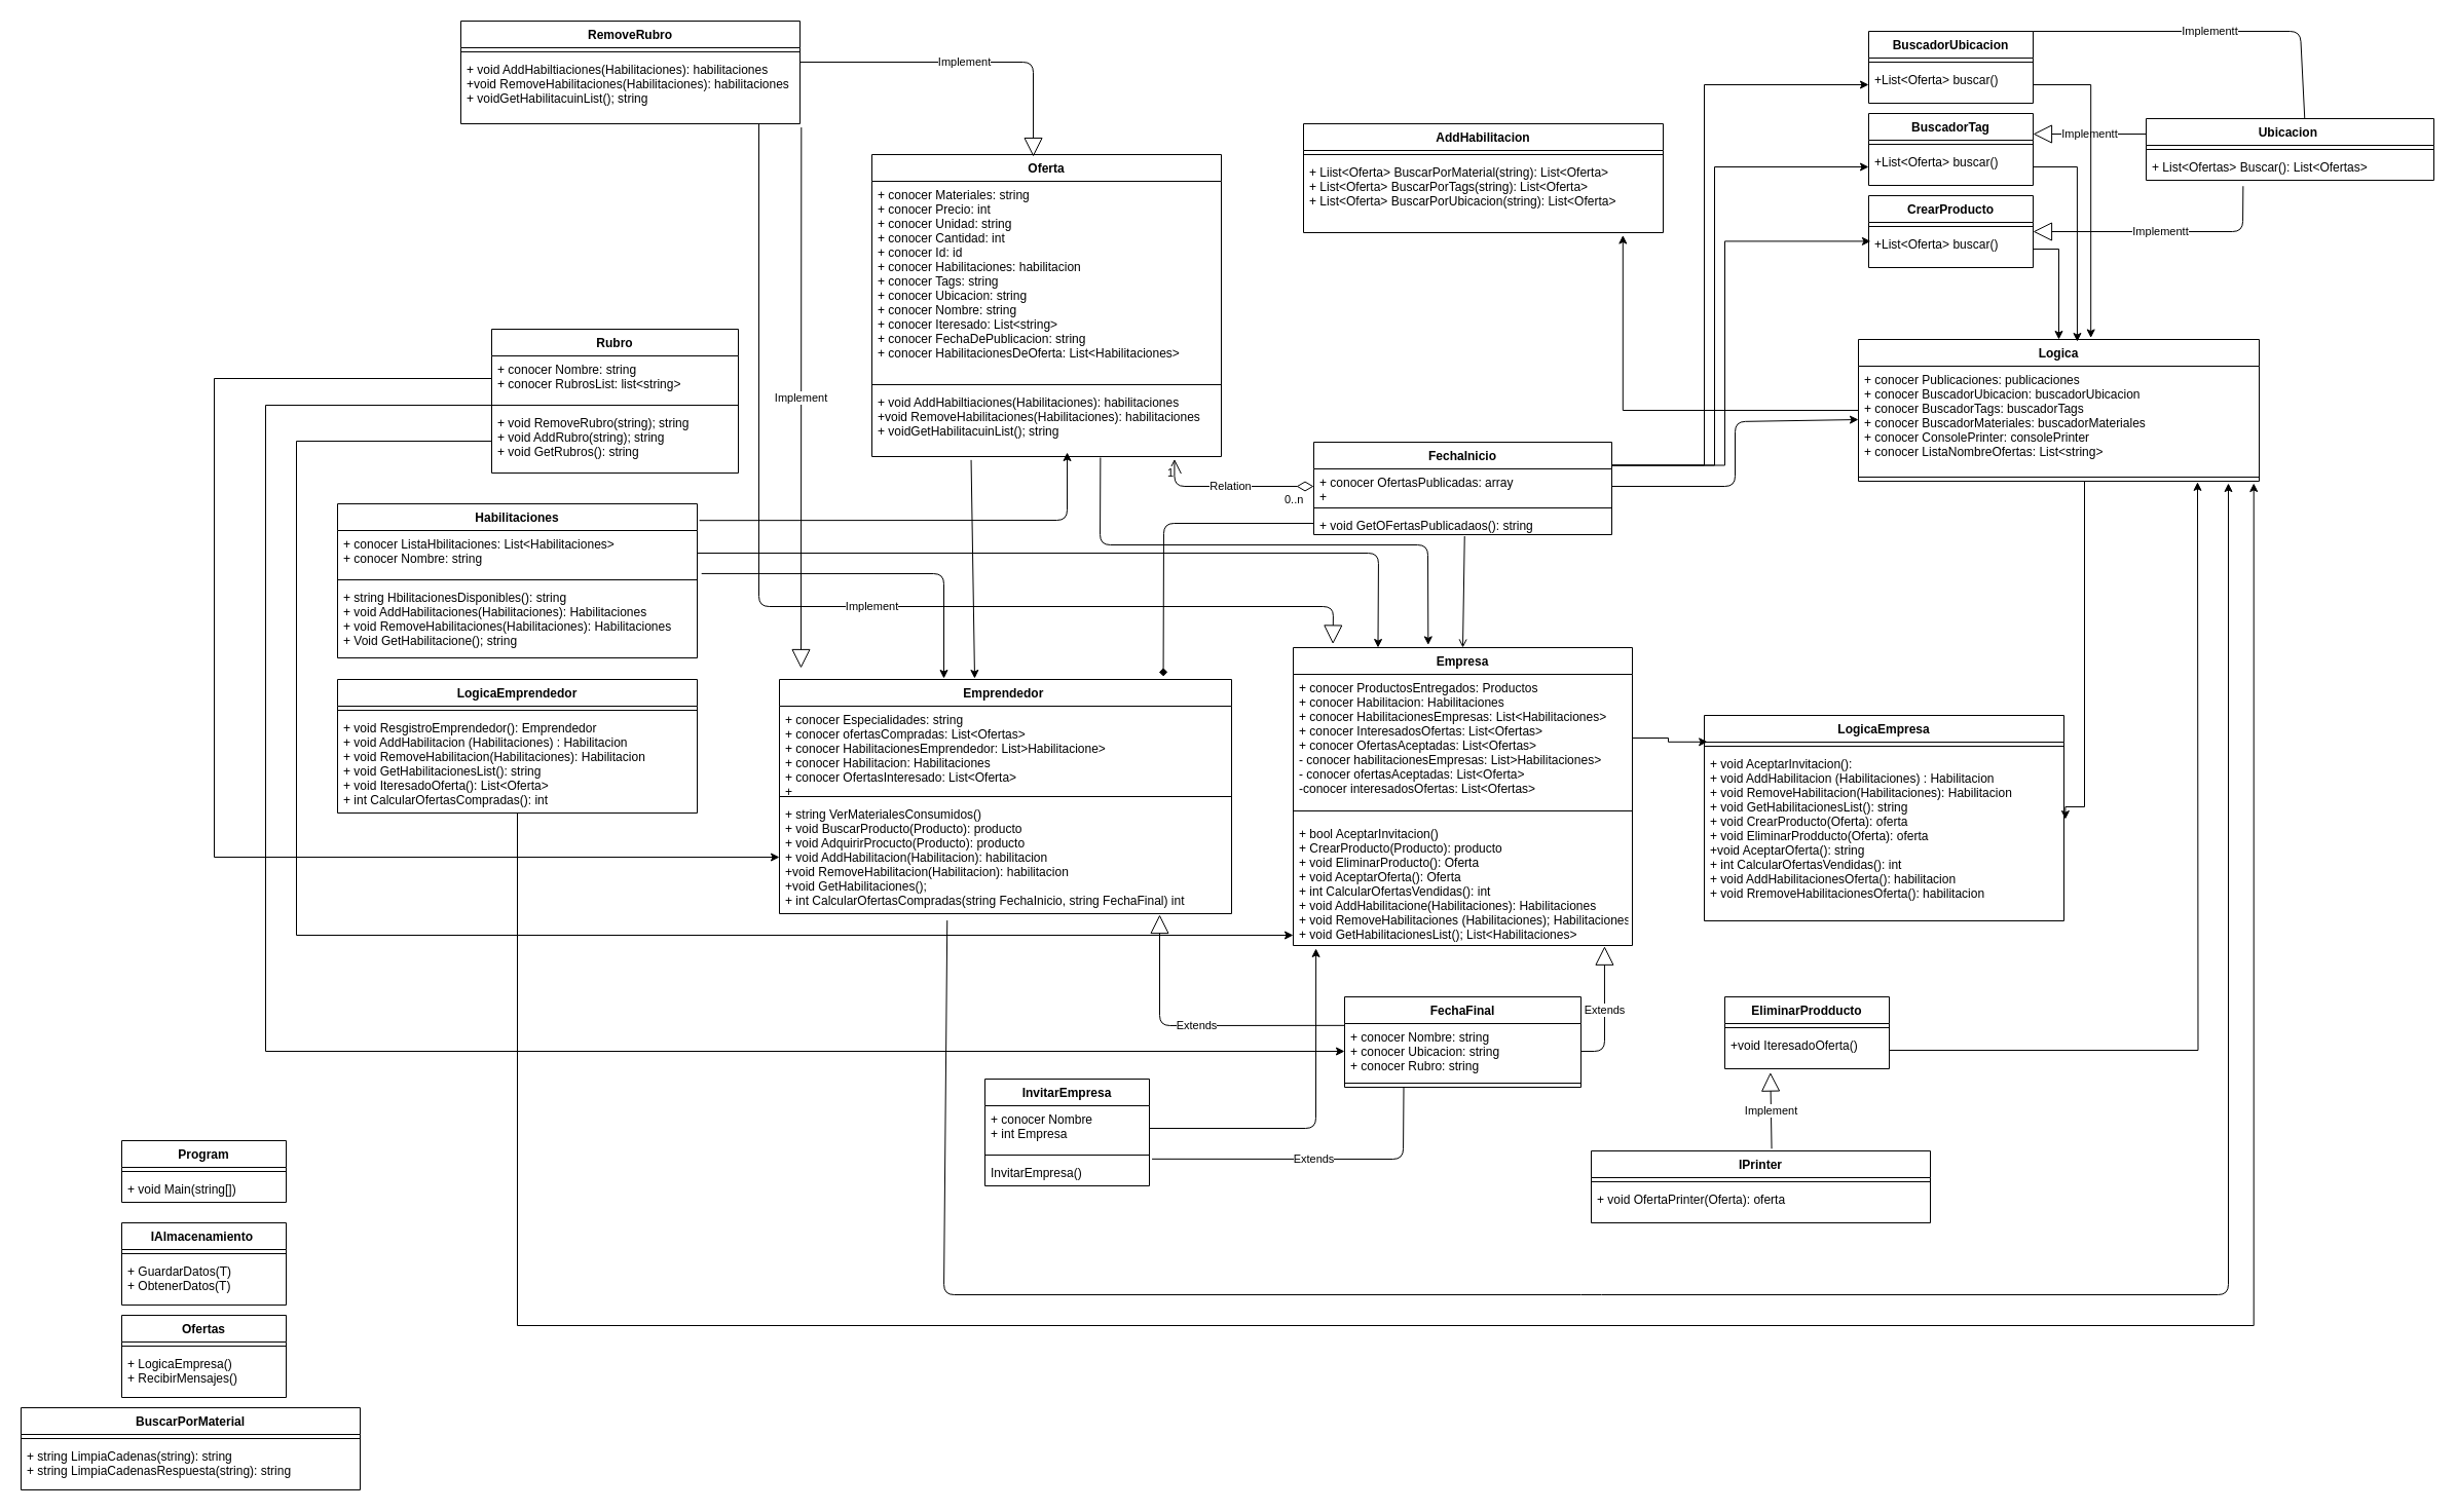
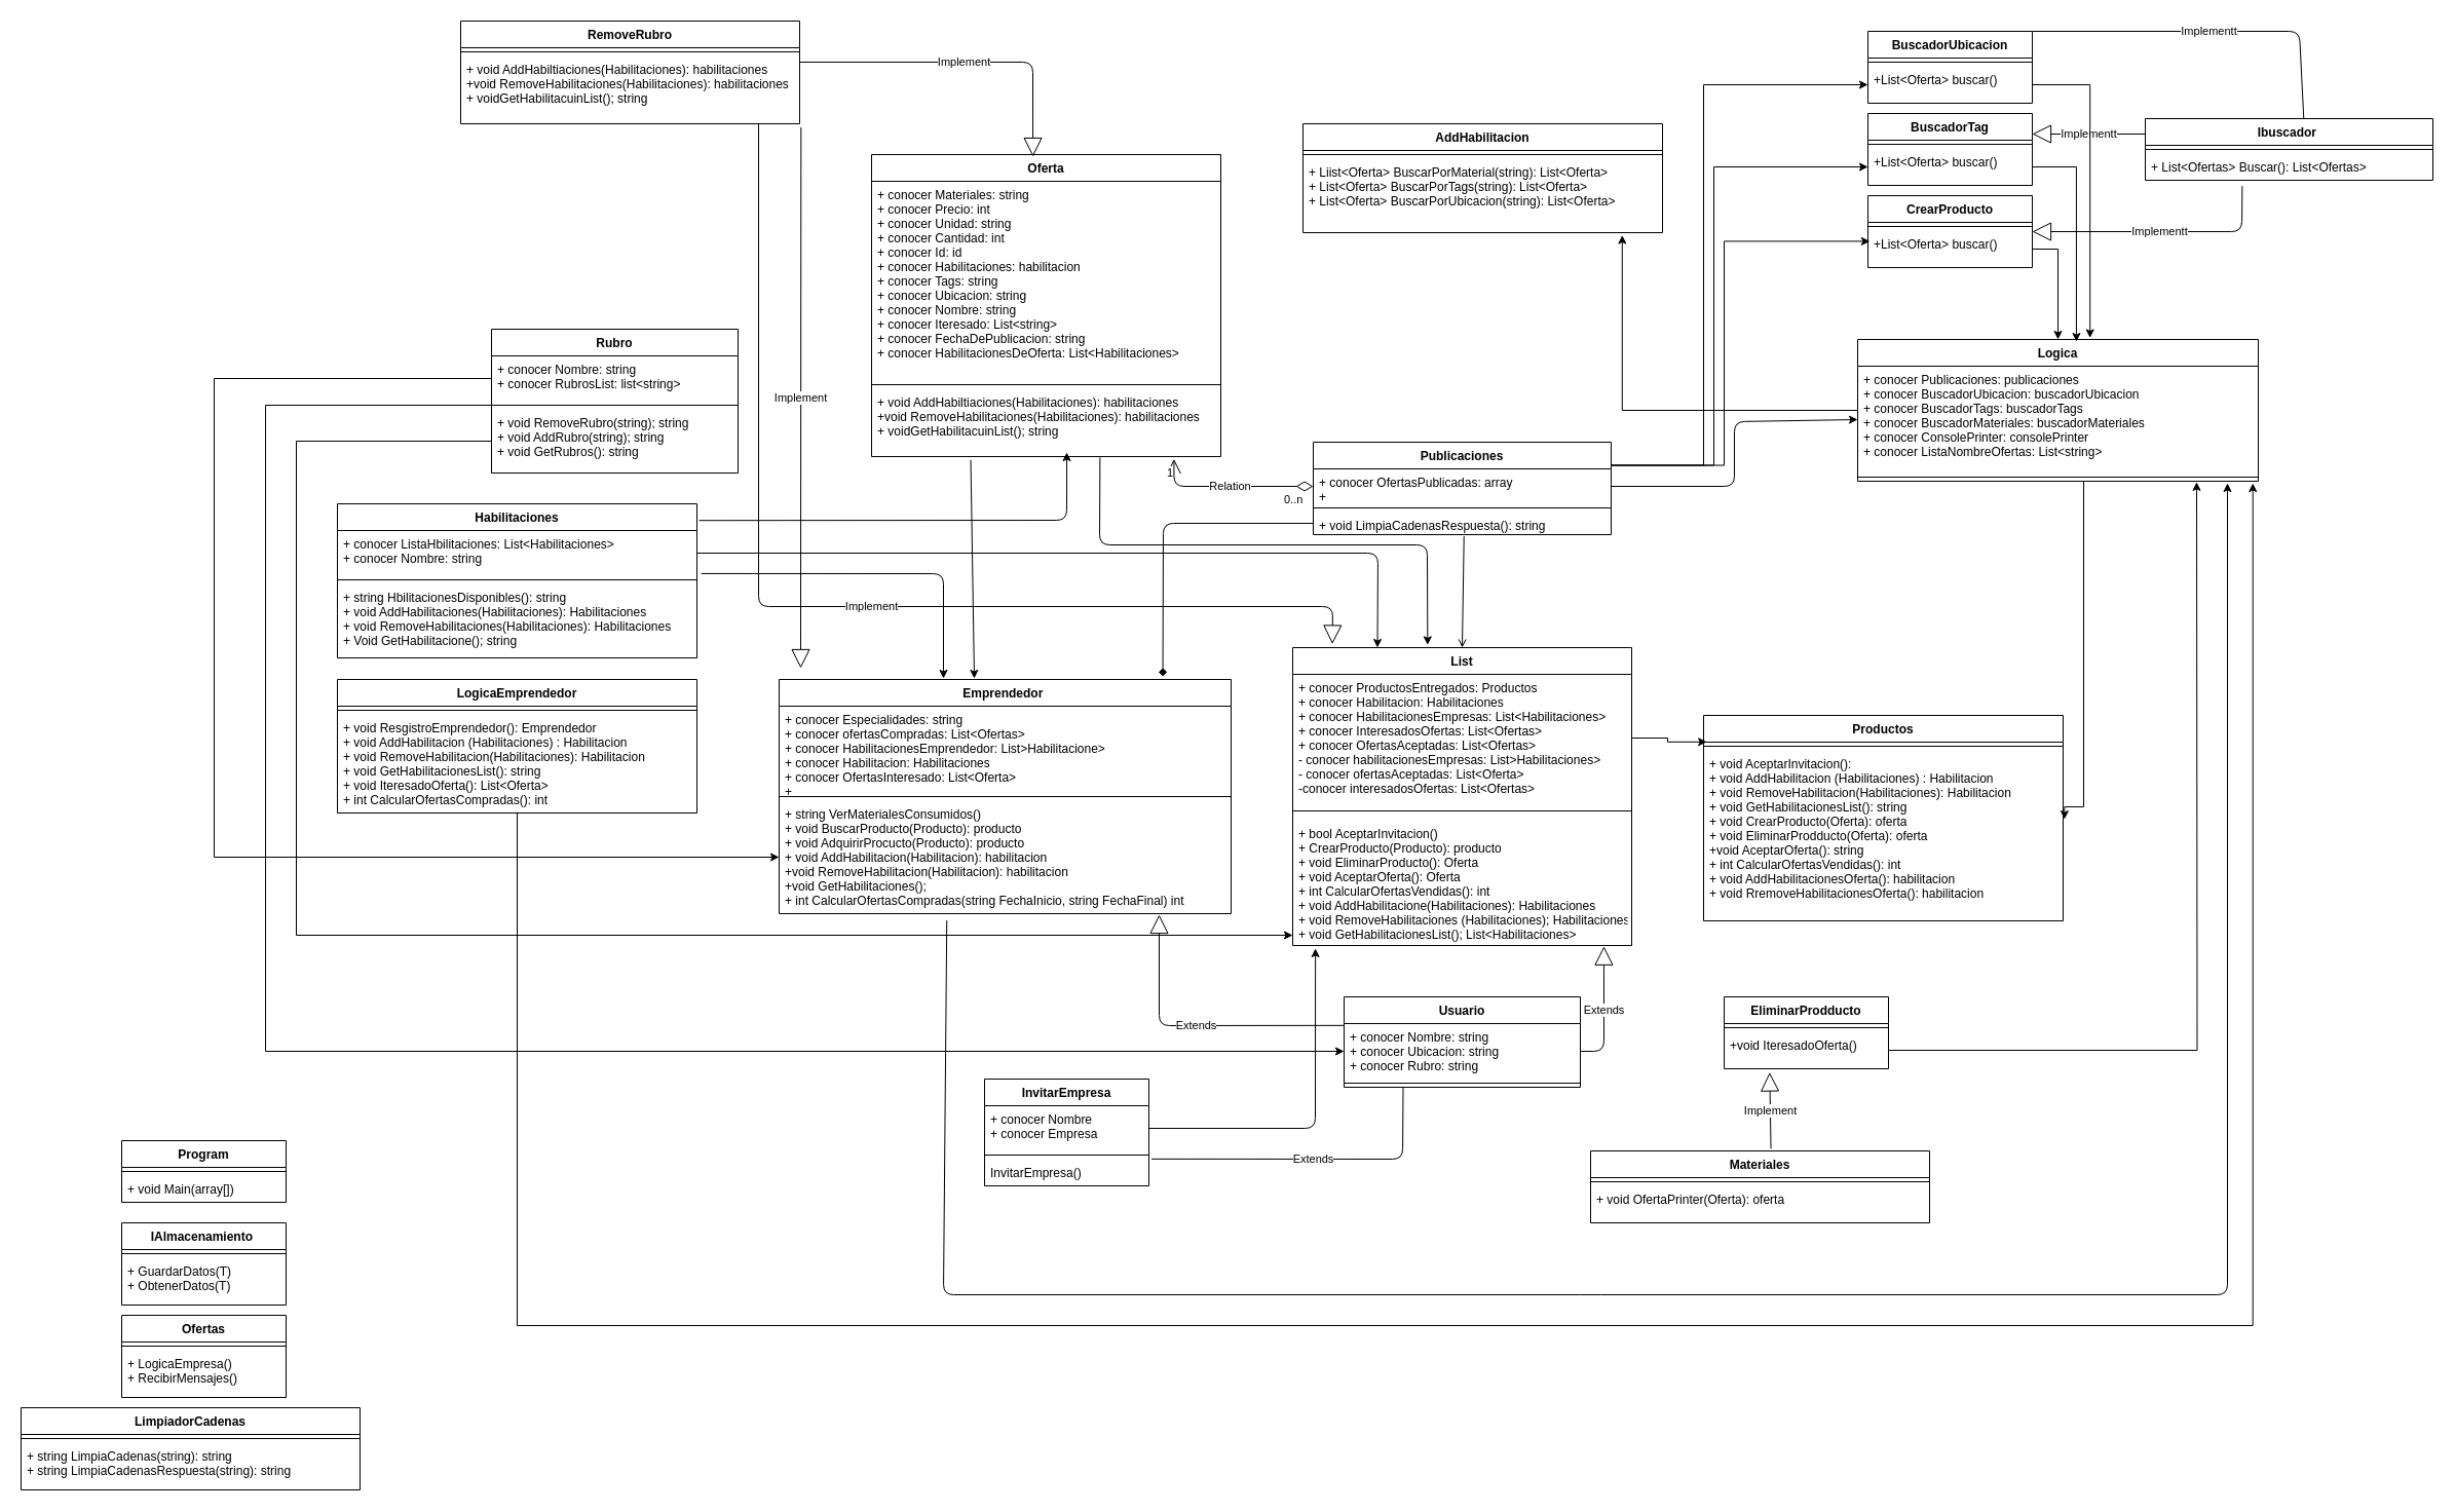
- <mxCell id="53" value="Ubicacion " style="swimlane;fontStyle=1;align=center;verticalAlign=top;childLayout=stackLayout;horizontal=1;startSize=26;horizontalStack=0;resizeParent=1;resizeParentMax=0;resizeLast=0;collapsible=1;marginBottom=0;" parent="1" vertex="1"><mxGeometry x="2088" y="115" width="280" height="60" as="geometry" /></mxCell>
+ <mxCell id="53" value="Ibuscador " style="swimlane;fontStyle=1;align=center;verticalAlign=top;childLayout=stackLayout;horizontal=1;startSize=26;horizontalStack=0;resizeParent=1;resizeParentMax=0;resizeLast=0;collapsible=1;marginBottom=0;" parent="1" vertex="1"><mxGeometry x="2088" y="115" width="280" height="60" as="geometry" /></mxCell>
- <mxCell id="24" value="FechaInicio" style="swimlane;fontStyle=1;align=center;verticalAlign=top;childLayout=stackLayout;horizontal=1;startSize=26;horizontalStack=0;resizeParent=1;resizeParentMax=0;resizeLast=0;collapsible=1;marginBottom=0;" parent="1" vertex="1"><mxGeometry x="1278" y="430" width="290" height="90" as="geometry" /></mxCell>
+ <mxCell id="24" value="Publicaciones" style="swimlane;fontStyle=1;align=center;verticalAlign=top;childLayout=stackLayout;horizontal=1;startSize=26;horizontalStack=0;resizeParent=1;resizeParentMax=0;resizeLast=0;collapsible=1;marginBottom=0;" parent="1" vertex="1"><mxGeometry x="1278" y="430" width="290" height="90" as="geometry" /></mxCell>
- <mxCell id="27" value="+ void GetOFertasPublicadaos(): string" style="text;strokeColor=none;fillColor=none;align=left;verticalAlign=top;spacingLeft=4;spacingRight=4;overflow=hidden;rotatable=0;points=[[0,0.5],[1,0.5]];portConstraint=eastwest;" parent="24" vertex="1"><mxGeometry y="68" width="290" height="22" as="geometry" /></mxCell>
+ <mxCell id="27" value="+ void LimpiaCadenasRespuesta(): string" style="text;strokeColor=none;fillColor=none;align=left;verticalAlign=top;spacingLeft=4;spacingRight=4;overflow=hidden;rotatable=0;points=[[0,0.5],[1,0.5]];portConstraint=eastwest;" parent="24" vertex="1"><mxGeometry y="68" width="290" height="22" as="geometry" /></mxCell>
- <mxCell id="10" value="Empresa" style="swimlane;fontStyle=1;align=center;verticalAlign=top;childLayout=stackLayout;horizontal=1;startSize=26;horizontalStack=0;resizeParent=1;resizeParentMax=0;resizeLast=0;collapsible=1;marginBottom=0;" parent="1" vertex="1"><mxGeometry x="1258" y="630" width="330" height="290" as="geometry" /></mxCell>
+ <mxCell id="10" value="List" style="swimlane;fontStyle=1;align=center;verticalAlign=top;childLayout=stackLayout;horizontal=1;startSize=26;horizontalStack=0;resizeParent=1;resizeParentMax=0;resizeLast=0;collapsible=1;marginBottom=0;" parent="1" vertex="1"><mxGeometry x="1258" y="630" width="330" height="290" as="geometry" /></mxCell>
- <mxCell id="78" value="LogicaEmpresa" style="swimlane;fontStyle=1;align=center;verticalAlign=top;childLayout=stackLayout;horizontal=1;startSize=26;horizontalStack=0;resizeParent=1;resizeParentMax=0;resizeLast=0;collapsible=1;marginBottom=0;" parent="1" vertex="1"><mxGeometry x="1658" y="696" width="350" height="200" as="geometry" /></mxCell>
+ <mxCell id="78" value="Productos" style="swimlane;fontStyle=1;align=center;verticalAlign=top;childLayout=stackLayout;horizontal=1;startSize=26;horizontalStack=0;resizeParent=1;resizeParentMax=0;resizeLast=0;collapsible=1;marginBottom=0;" parent="1" vertex="1"><mxGeometry x="1658" y="696" width="350" height="200" as="geometry" /></mxCell>
- <mxCell id="14" value="FechaFinal" style="swimlane;fontStyle=1;align=center;verticalAlign=top;childLayout=stackLayout;horizontal=1;startSize=26;horizontalStack=0;resizeParent=1;resizeParentMax=0;resizeLast=0;collapsible=1;marginBottom=0;" parent="1" vertex="1"><mxGeometry x="1308" y="970" width="230" height="88" as="geometry" /></mxCell>
+ <mxCell id="14" value="Usuario" style="swimlane;fontStyle=1;align=center;verticalAlign=top;childLayout=stackLayout;horizontal=1;startSize=26;horizontalStack=0;resizeParent=1;resizeParentMax=0;resizeLast=0;collapsible=1;marginBottom=0;" parent="1" vertex="1"><mxGeometry x="1308" y="970" width="230" height="88" as="geometry" /></mxCell>
- <mxCell id="3" value="+ conocer Nombre&#10;+ int Empresa" style="text;strokeColor=none;fillColor=none;align=left;verticalAlign=top;spacingLeft=4;spacingRight=4;overflow=hidden;rotatable=0;points=[[0,0.5],[1,0.5]];portConstraint=eastwest;" parent="2" vertex="1"><mxGeometry y="26" width="160" height="44" as="geometry" /></mxCell>
+ <mxCell id="3" value="+ conocer Nombre&#10;+ conocer Empresa" style="text;strokeColor=none;fillColor=none;align=left;verticalAlign=top;spacingLeft=4;spacingRight=4;overflow=hidden;rotatable=0;points=[[0,0.5],[1,0.5]];portConstraint=eastwest;" parent="2" vertex="1"><mxGeometry y="26" width="160" height="44" as="geometry" /></mxCell>
- <mxCell id="60" value="IPrinter" style="swimlane;fontStyle=1;align=center;verticalAlign=top;childLayout=stackLayout;horizontal=1;startSize=26;horizontalStack=0;resizeParent=1;resizeParentMax=0;resizeLast=0;collapsible=1;marginBottom=0;" parent="1" vertex="1"><mxGeometry x="1548" y="1120" width="330" height="70" as="geometry" /></mxCell>
+ <mxCell id="60" value="Materiales" style="swimlane;fontStyle=1;align=center;verticalAlign=top;childLayout=stackLayout;horizontal=1;startSize=26;horizontalStack=0;resizeParent=1;resizeParentMax=0;resizeLast=0;collapsible=1;marginBottom=0;" parent="1" vertex="1"><mxGeometry x="1548" y="1120" width="330" height="70" as="geometry" /></mxCell>
- <mxCell id="33" value="+ void Main(string[])" style="text;strokeColor=none;fillColor=none;align=left;verticalAlign=top;spacingLeft=4;spacingRight=4;overflow=hidden;rotatable=0;points=[[0,0.5],[1,0.5]];portConstraint=eastwest;" parent="31" vertex="1"><mxGeometry y="34" width="160" height="26" as="geometry" /></mxCell>
+ <mxCell id="33" value="+ void Main(array[])" style="text;strokeColor=none;fillColor=none;align=left;verticalAlign=top;spacingLeft=4;spacingRight=4;overflow=hidden;rotatable=0;points=[[0,0.5],[1,0.5]];portConstraint=eastwest;" parent="31" vertex="1"><mxGeometry y="34" width="160" height="26" as="geometry" /></mxCell>
- <mxCell id="63" value="BuscarPorMaterial" style="swimlane;fontStyle=1;align=center;verticalAlign=top;childLayout=stackLayout;horizontal=1;startSize=26;horizontalStack=0;resizeParent=1;resizeParentMax=0;resizeLast=0;collapsible=1;marginBottom=0;" parent="1" vertex="1"><mxGeometry x="20" y="1370" width="330" height="80" as="geometry" /></mxCell>
+ <mxCell id="63" value="LimpiadorCadenas" style="swimlane;fontStyle=1;align=center;verticalAlign=top;childLayout=stackLayout;horizontal=1;startSize=26;horizontalStack=0;resizeParent=1;resizeParentMax=0;resizeLast=0;collapsible=1;marginBottom=0;" parent="1" vertex="1"><mxGeometry x="20" y="1370" width="330" height="80" as="geometry" /></mxCell>
